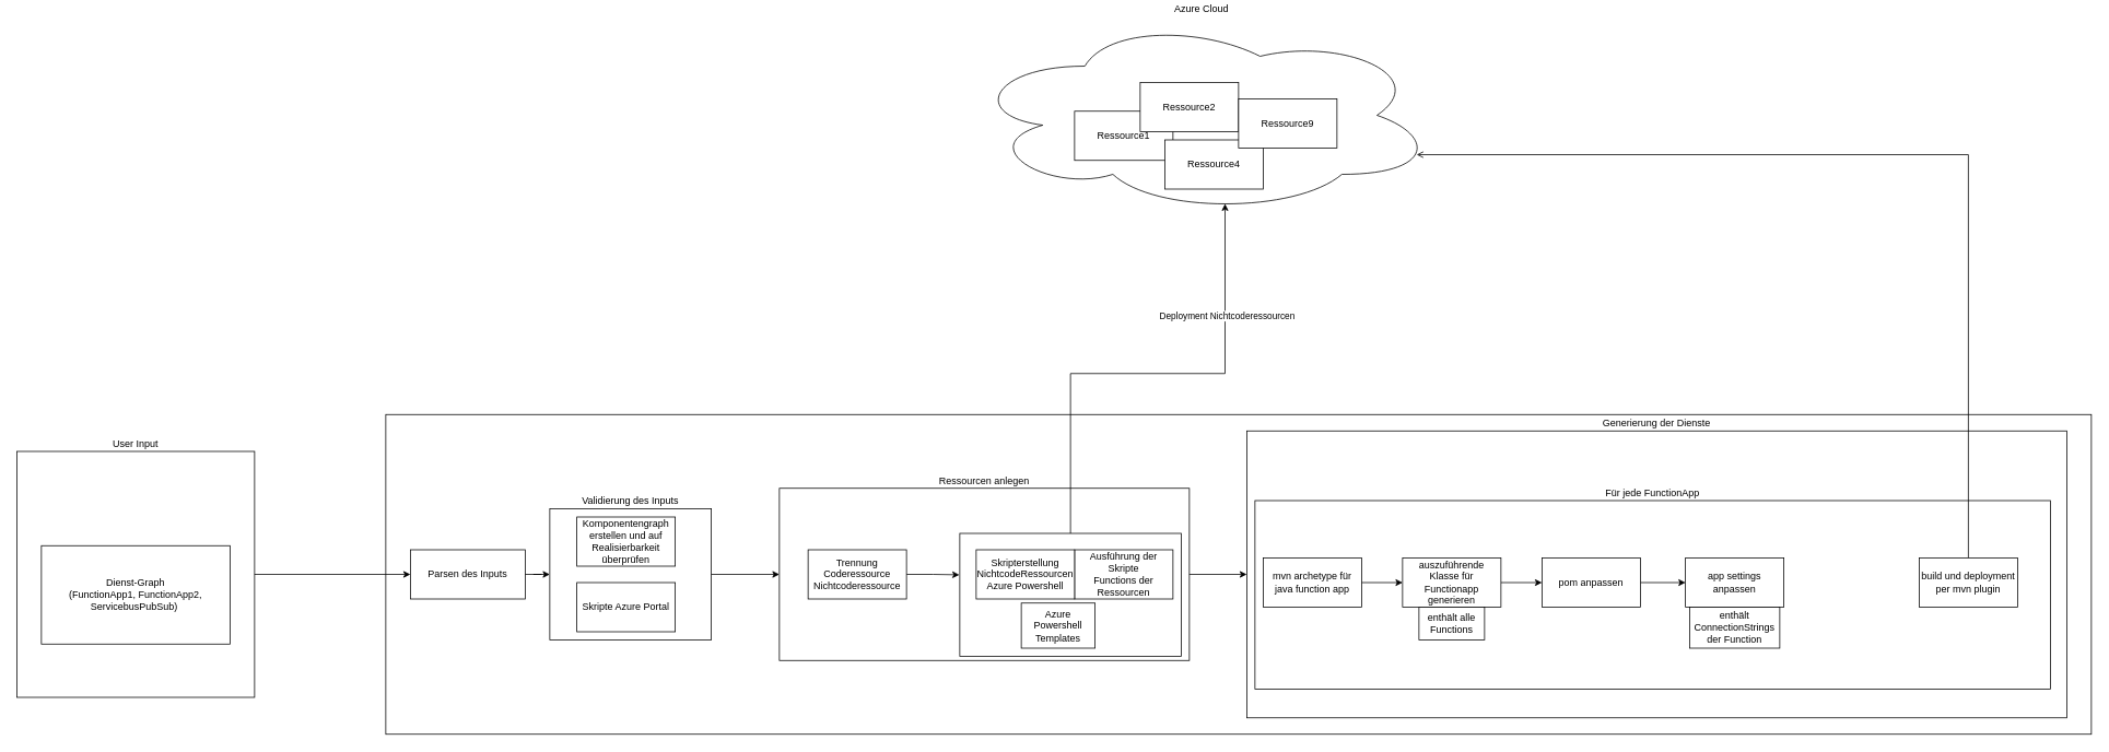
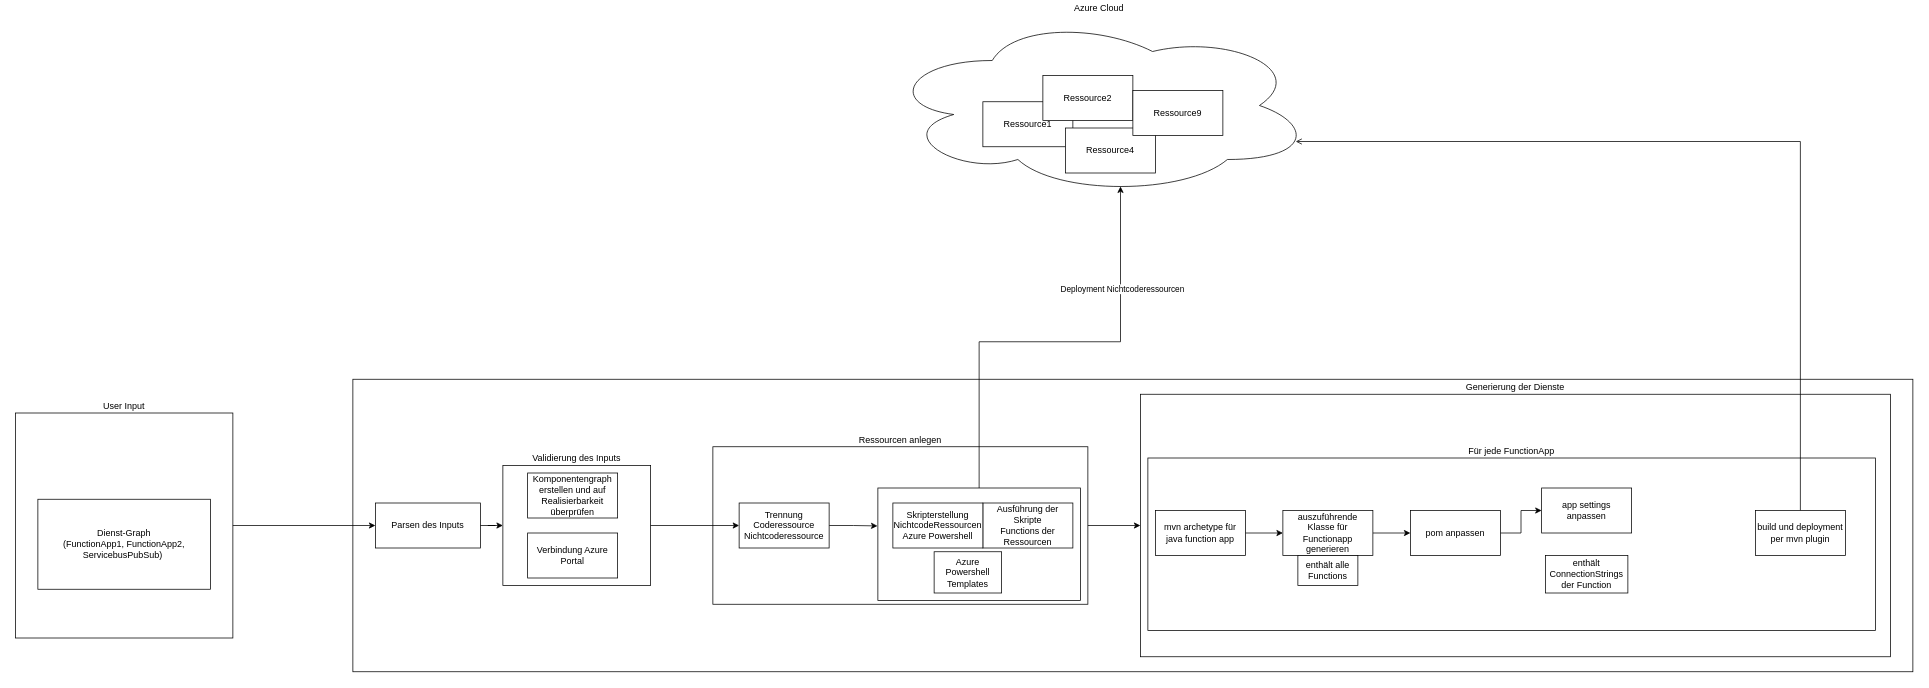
- <mxCell id="14" style="edgeStyle=orthogonalEdgeStyle;rounded=0;orthogonalLoop=1;jettySize=auto;html=1;entryX=0;entryY=0.5;entryDx=0;entryDy=0;" parent="1" source="15" target="5" edge="1"><mxGeometry relative="1" as="geometry" /></mxCell>
+ <mxCell id="14" style="edgeStyle=orthogonalEdgeStyle;rounded=0;orthogonalLoop=1;jettySize=auto;html=1;" parent="1" source="15" target="27" edge="1"><mxGeometry relative="1" as="geometry" /></mxCell>
- <mxCell id="31" value="app settings anpassen" style="rounded=0;whiteSpace=wrap;html=1;" vertex="1" parent="1"><mxGeometry x="2055" y="680" width="120" height="60" as="geometry" /></mxCell>
+ <mxCell id="31" value="app settings anpassen" style="rounded=0;whiteSpace=wrap;html=1;" vertex="1" parent="1"><mxGeometry x="2055" y="650" width="120" height="60" as="geometry" /></mxCell>
- <mxCell id="17" value="Skripte Azure Portal" style="rounded=0;whiteSpace=wrap;html=1;fillColor=none;align=center;" parent="1" vertex="1"><mxGeometry x="703" y="710" width="120" height="60" as="geometry" /></mxCell>
+ <mxCell id="17" value="Verbindung Azure Portal" style="rounded=0;whiteSpace=wrap;html=1;fillColor=none;align=center;" parent="1" vertex="1"><mxGeometry x="703" y="710" width="120" height="60" as="geometry" /></mxCell>
